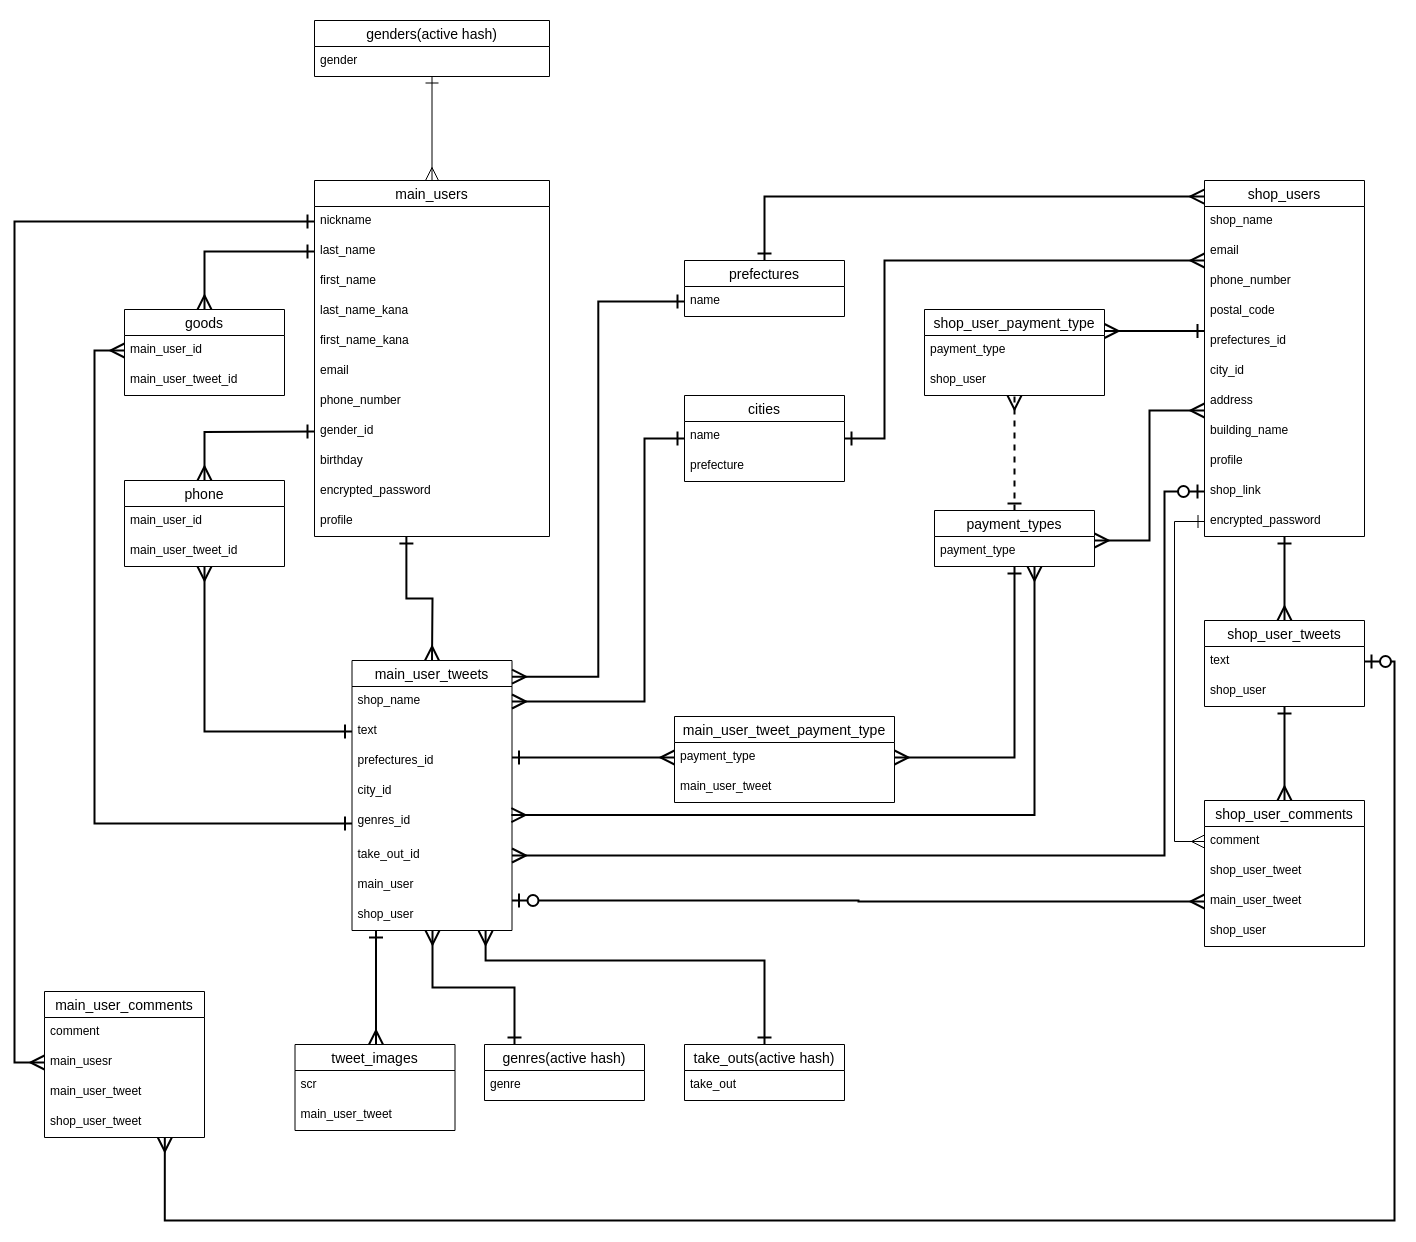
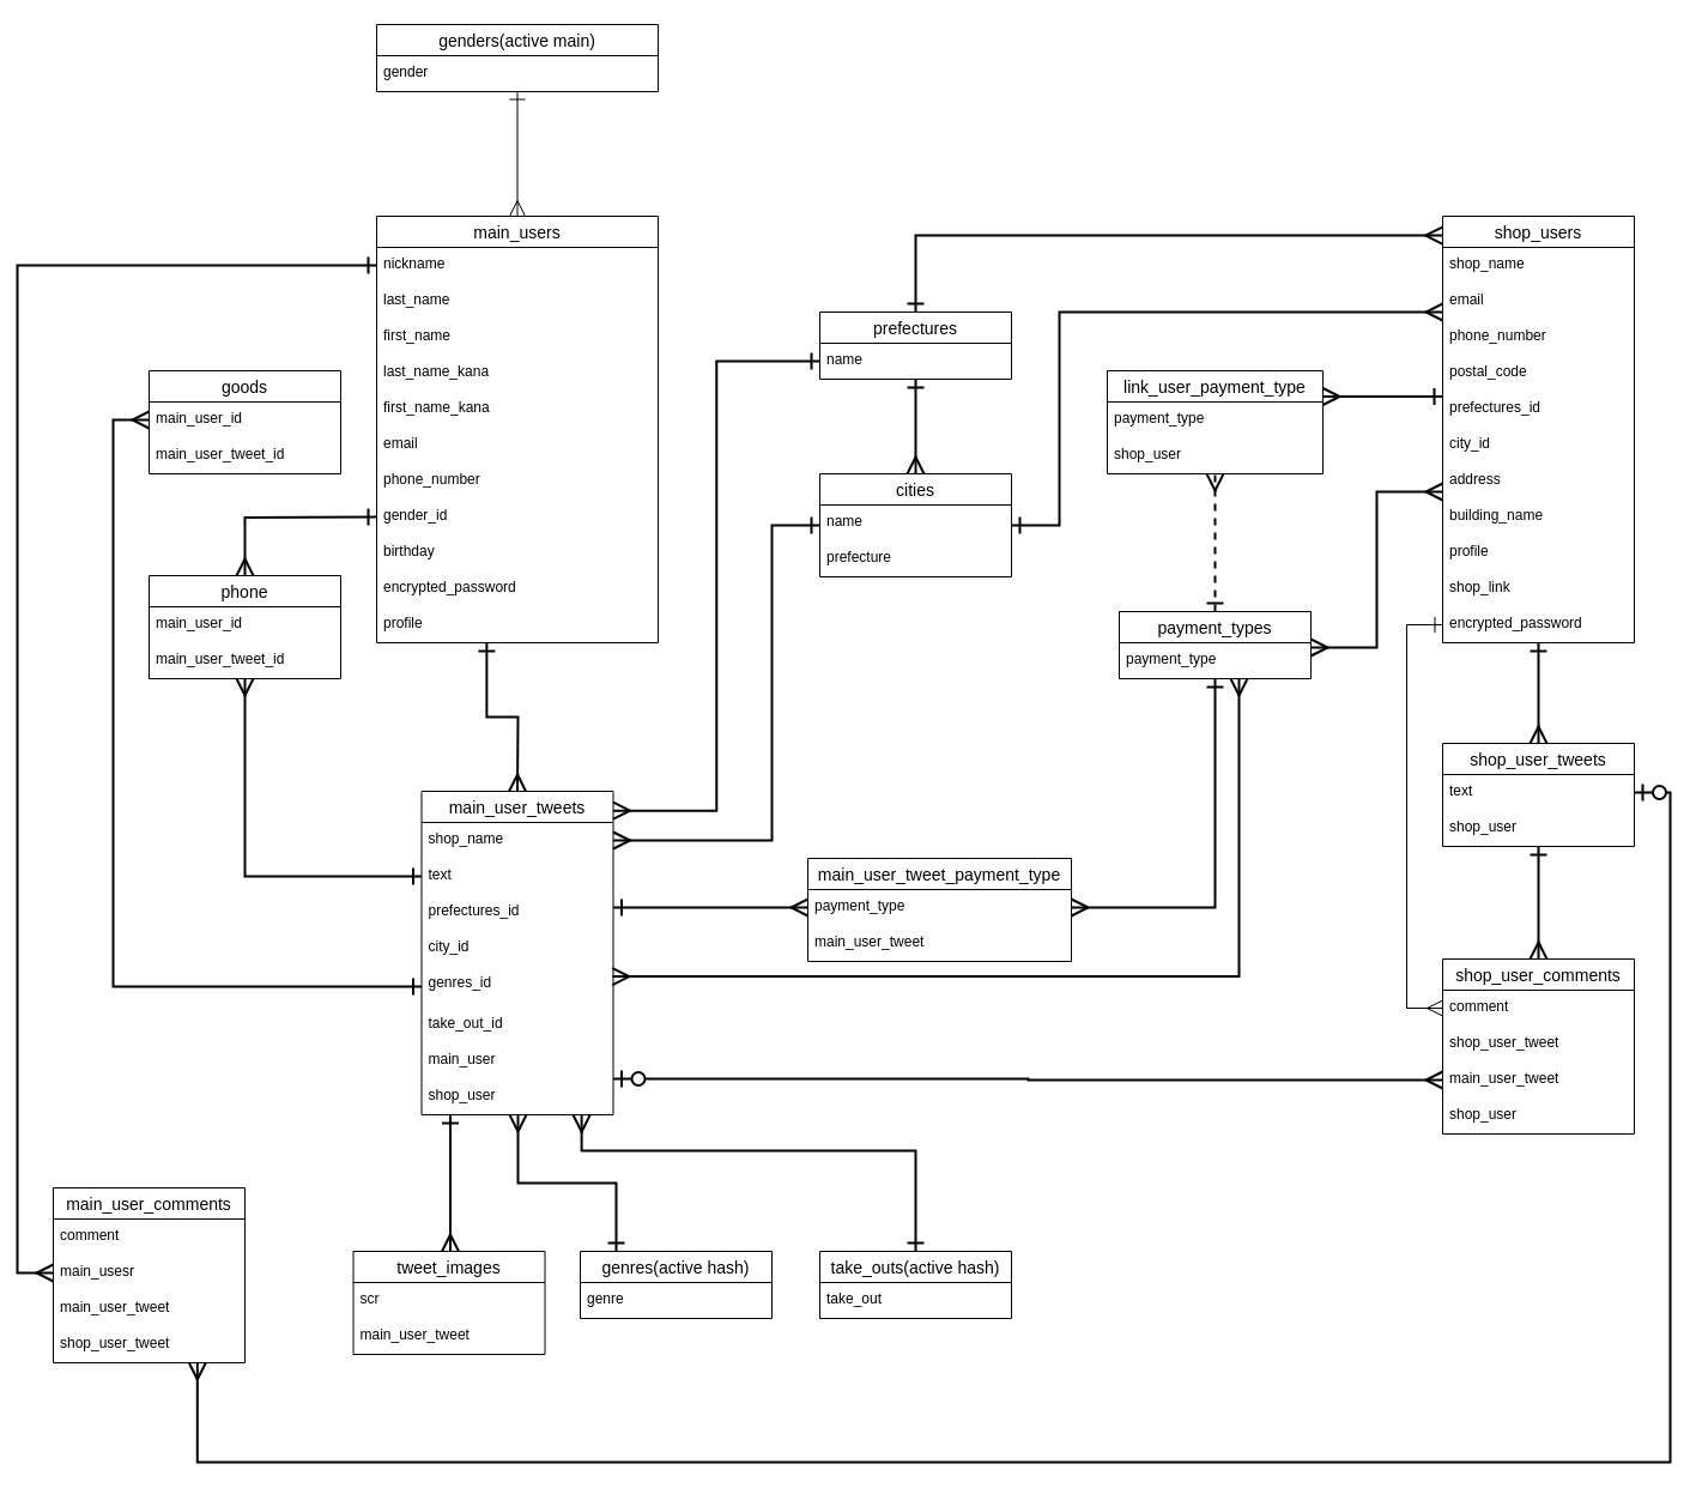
- <mxCell id="100" value="genders(active hash)" style="swimlane;fontStyle=0;childLayout=stackLayout;horizontal=1;startSize=26;horizontalStack=0;resizeParent=1;resizeParentMax=0;resizeLast=0;collapsible=1;marginBottom=0;align=center;fontSize=14;" vertex="1" parent="1"><mxGeometry x="290" y="20" width="235" height="56" as="geometry" /></mxCell>
+ <mxCell id="100" value="genders(active main)" style="swimlane;fontStyle=0;childLayout=stackLayout;horizontal=1;startSize=26;horizontalStack=0;resizeParent=1;resizeParentMax=0;resizeLast=0;collapsible=1;marginBottom=0;align=center;fontSize=14;" vertex="1" parent="1"><mxGeometry x="290" y="20" width="235" height="56" as="geometry" /></mxCell>
- <mxCell id="90" style="edgeStyle=orthogonalEdgeStyle;rounded=0;orthogonalLoop=1;jettySize=auto;html=1;exitX=0;exitY=0.5;exitDx=0;exitDy=0;entryX=0.5;entryY=0;entryDx=0;entryDy=0;startArrow=ERone;startFill=0;startSize=11;endArrow=ERmany;endFill=0;endSize=11;strokeWidth=2;" parent="1" source="9" target="81" edge="1"><mxGeometry relative="1" as="geometry" /></mxCell>
- <mxCell id="59" value="shop_user_payment_type" style="swimlane;fontStyle=0;childLayout=stackLayout;horizontal=1;startSize=26;horizontalStack=0;resizeParent=1;resizeParentMax=0;resizeLast=0;collapsible=1;marginBottom=0;align=center;fontSize=14;" parent="1" vertex="1"><mxGeometry x="900" y="309" width="180" height="86" as="geometry" /></mxCell>
+ <mxCell id="59" value="link_user_payment_type" style="swimlane;fontStyle=0;childLayout=stackLayout;horizontal=1;startSize=26;horizontalStack=0;resizeParent=1;resizeParentMax=0;resizeLast=0;collapsible=1;marginBottom=0;align=center;fontSize=14;" parent="1" vertex="1"><mxGeometry x="900" y="309" width="180" height="86" as="geometry" /></mxCell>
+ <mxCell id="2" style="edgeStyle=orthogonalEdgeStyle;rounded=0;orthogonalLoop=1;jettySize=auto;html=1;entryX=0.5;entryY=0;entryDx=0;entryDy=0;startArrow=ERone;startFill=0;startSize=11;endArrow=ERmany;endFill=0;endSize=11;strokeWidth=2;" parent="1" source="4" target="45" edge="1"><mxGeometry relative="1" as="geometry" /></mxCell>
- <mxCell id="98" style="edgeStyle=orthogonalEdgeStyle;rounded=0;orthogonalLoop=1;jettySize=auto;html=1;exitX=0;exitY=0.5;exitDx=0;exitDy=0;entryX=1;entryY=0.5;entryDx=0;entryDy=0;startArrow=ERzeroToOne;startFill=1;startSize=11;endArrow=ERmany;endFill=0;endSize=11;strokeWidth=2;" parent="1" source="79" target="36" edge="1"><mxGeometry relative="1" as="geometry"><Array as="points"><mxPoint x="1140" y="491" /><mxPoint x="1140" y="855" /></Array></mxGeometry></mxCell>
